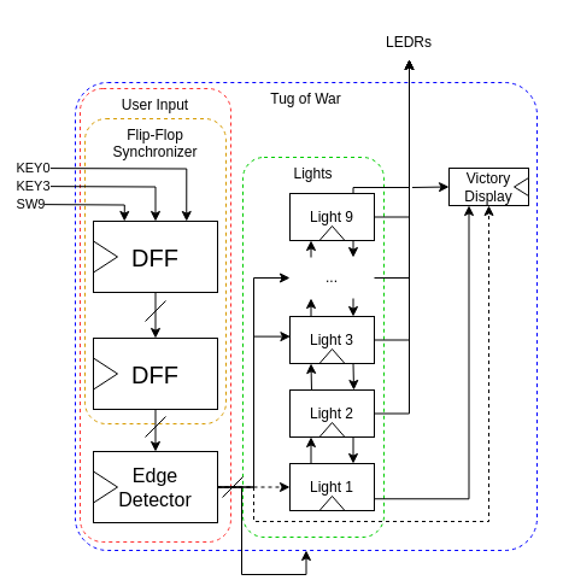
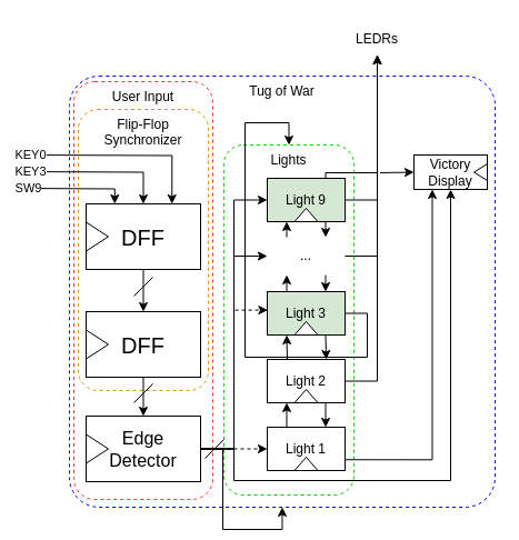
- <mxCell id="49" value="&lt;div style=&quot;&quot;&gt;&lt;font style=&quot;font-size: 12px;&quot;&gt;Light 9&lt;/font&gt;&lt;/div&gt;" style="rounded=0;whiteSpace=wrap;html=1;" parent="1" vertex="1"><mxGeometry x="240" y="160" width="70" height="39" as="geometry" /></mxCell>
+ <mxCell id="49" value="&lt;div style=&quot;&quot;&gt;&lt;font style=&quot;font-size: 12px;&quot;&gt;Light 9&lt;/font&gt;&lt;/div&gt;" style="rounded=0;whiteSpace=wrap;html=1;fillColor=#d5e8d4;" parent="1" vertex="1"><mxGeometry x="240" y="160" width="70" height="39" as="geometry" /></mxCell>
+ <mxCell id="41" style="edgeStyle=orthogonalEdgeStyle;rounded=0;orthogonalLoop=1;jettySize=auto;html=1;exitX=1;exitY=0.5;exitDx=0;exitDy=0;entryX=0;entryY=0.5;entryDx=0;entryDy=0;" parent="1" source="13" target="49" edge="1"><mxGeometry relative="1" as="geometry"><mxPoint x="210" y="246.2" as="targetPoint" /></mxGeometry></mxCell>
- <mxCell id="36" style="edgeStyle=orthogonalEdgeStyle;rounded=0;orthogonalLoop=1;jettySize=auto;html=1;exitX=1;exitY=0.5;exitDx=0;exitDy=0;entryX=0.006;entryY=0.426;entryDx=0;entryDy=0;entryPerimeter=0;" parent="1" source="13" target="32" edge="1"><mxGeometry relative="1" as="geometry" /></mxCell>
+ <mxCell id="36" style="edgeStyle=orthogonalEdgeStyle;rounded=0;orthogonalLoop=1;jettySize=auto;html=1;exitX=1;exitY=0.5;exitDx=0;exitDy=0;entryX=0.006;entryY=0.426;entryDx=0;entryDy=0;entryPerimeter=0;dashed=1;" parent="1" source="13" target="32" edge="1"><mxGeometry relative="1" as="geometry" /></mxCell>
- <mxCell id="32" value="&lt;div style=&quot;&quot;&gt;&lt;font style=&quot;font-size: 12px;&quot;&gt;Light 3&lt;/font&gt;&lt;/div&gt;" style="rounded=0;whiteSpace=wrap;html=1;" parent="31" vertex="1"><mxGeometry width="70" height="39" as="geometry" /></mxCell>
+ <mxCell id="32" value="&lt;div style=&quot;&quot;&gt;&lt;font style=&quot;font-size: 12px;&quot;&gt;Light 3&lt;/font&gt;&lt;/div&gt;" style="rounded=0;whiteSpace=wrap;html=1;fillColor=#d5e8d4;" parent="31" vertex="1"><mxGeometry width="70" height="39" as="geometry" /></mxCell>
- <mxCell id="46" style="edgeStyle=orthogonalEdgeStyle;rounded=0;orthogonalLoop=1;jettySize=auto;html=1;exitX=1;exitY=0.5;exitDx=0;exitDy=0;entryX=0.5;entryY=1;entryDx=0;entryDy=0;" parent="1" source="32" target="44" edge="1"><mxGeometry relative="1" as="geometry" /></mxCell>
+ <mxCell id="46" style="edgeStyle=orthogonalEdgeStyle;rounded=0;orthogonalLoop=1;jettySize=auto;html=1;exitX=1;exitY=0.5;exitDx=0;exitDy=0;" parent="1" source="32" target="4" edge="1"><mxGeometry relative="1" as="geometry" /></mxCell>
- <mxCell id="56" style="edgeStyle=orthogonalEdgeStyle;rounded=0;orthogonalLoop=1;jettySize=auto;html=1;exitX=1;exitY=0.5;exitDx=0;exitDy=0;entryX=0.5;entryY=1;entryDx=0;entryDy=0;dashed=1;" parent="1" source="13" target="48" edge="1"><mxGeometry relative="1" as="geometry"><Array as="points"><mxPoint x="210" y="404" /><mxPoint x="210" y="432" /><mxPoint x="405" y="432" /></Array></mxGeometry></mxCell>
+ <mxCell id="56" style="edgeStyle=orthogonalEdgeStyle;rounded=0;orthogonalLoop=1;jettySize=auto;html=1;exitX=1;exitY=0.5;exitDx=0;exitDy=0;entryX=0.5;entryY=1;entryDx=0;entryDy=0;" parent="1" source="13" target="48" edge="1"><mxGeometry relative="1" as="geometry"><Array as="points"><mxPoint x="210" y="404" /><mxPoint x="210" y="432" /><mxPoint x="405" y="432" /></Array></mxGeometry></mxCell>
